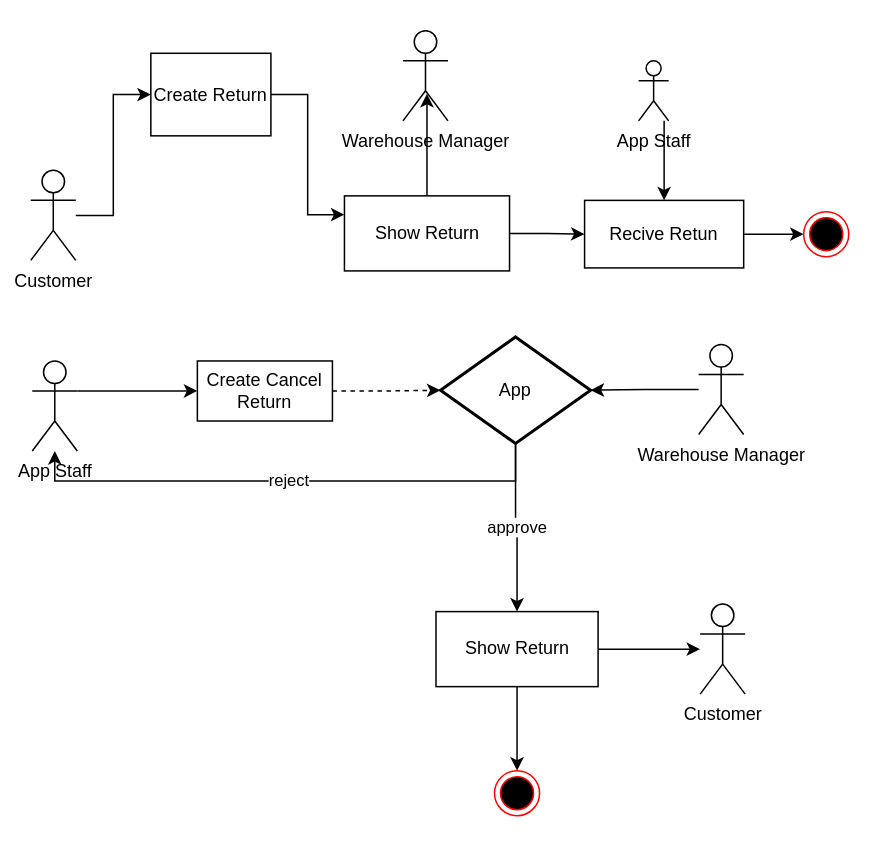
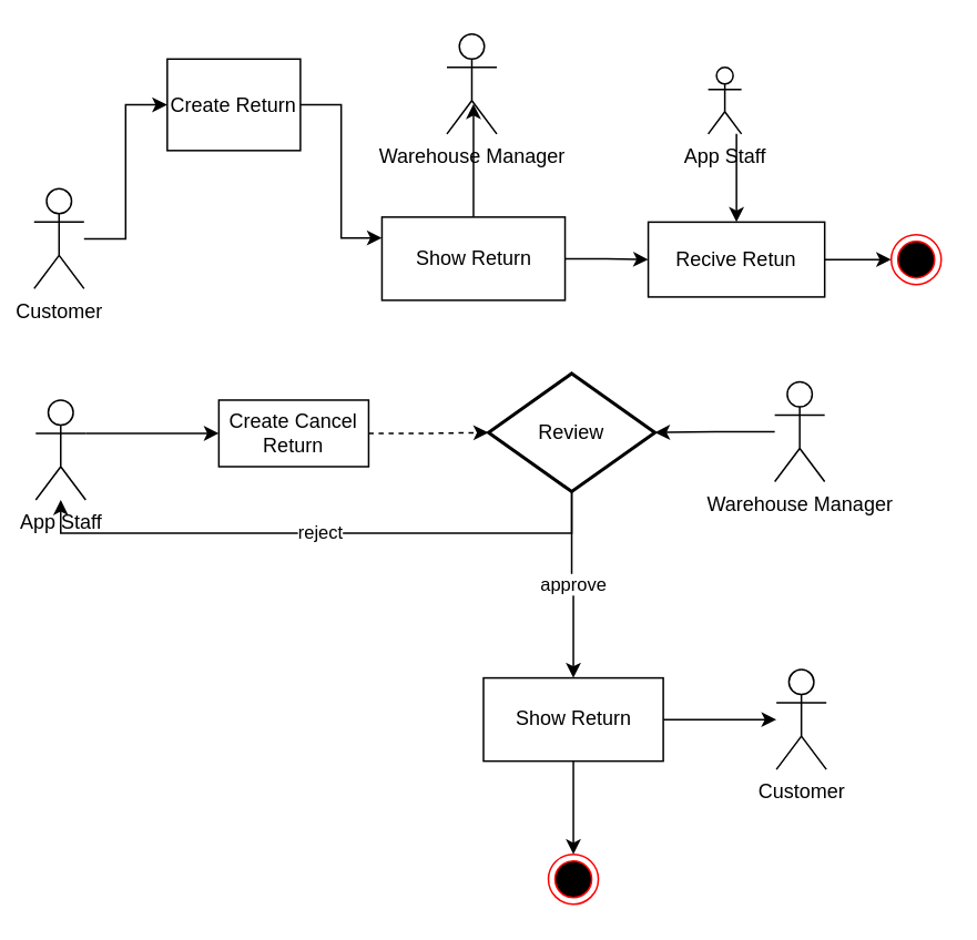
- <mxCell id="18" value="App" style="strokeWidth=2;html=1;shape=mxgraph.flowchart.decision;whiteSpace=wrap;" vertex="1" parent="1"><mxGeometry x="293" y="224" width="100" height="71" as="geometry" /></mxCell>
+ <mxCell id="18" value="Review" style="strokeWidth=2;html=1;shape=mxgraph.flowchart.decision;whiteSpace=wrap;" vertex="1" parent="1"><mxGeometry x="293" y="224" width="100" height="71" as="geometry" /></mxCell>
